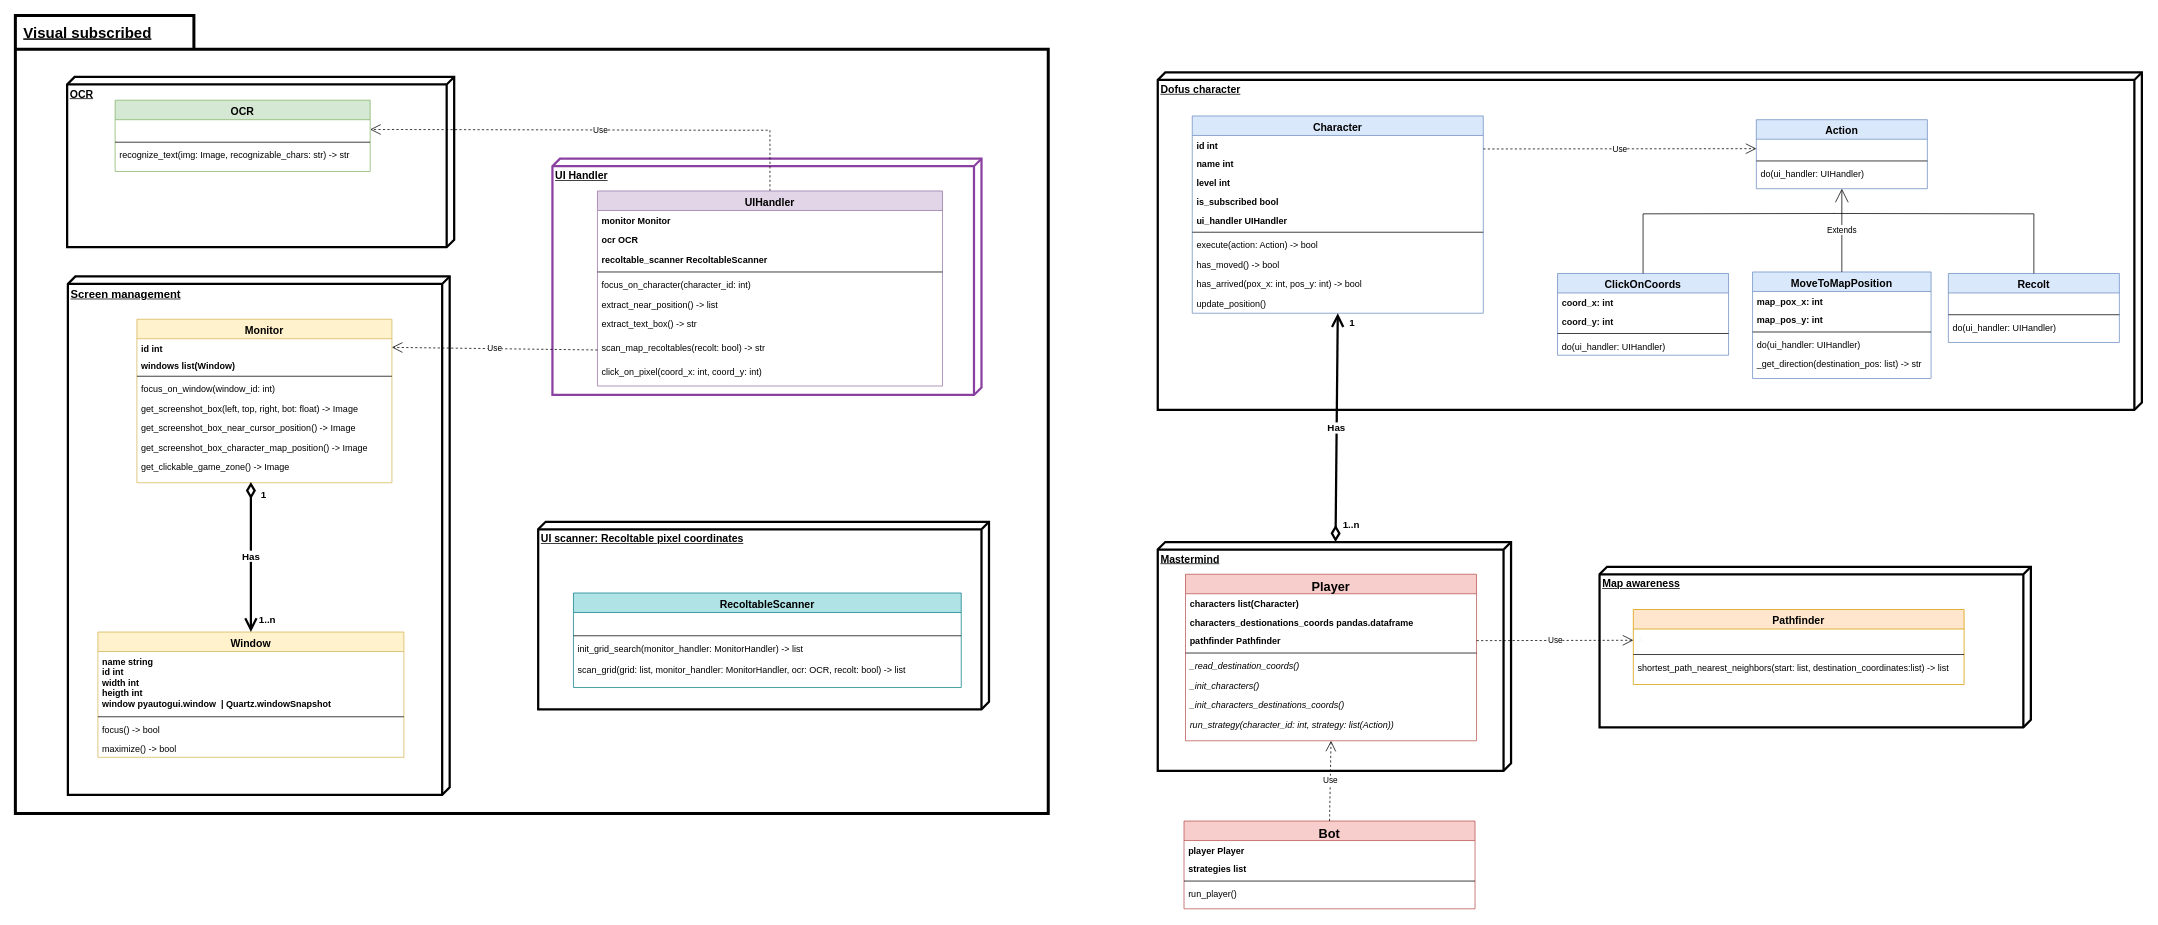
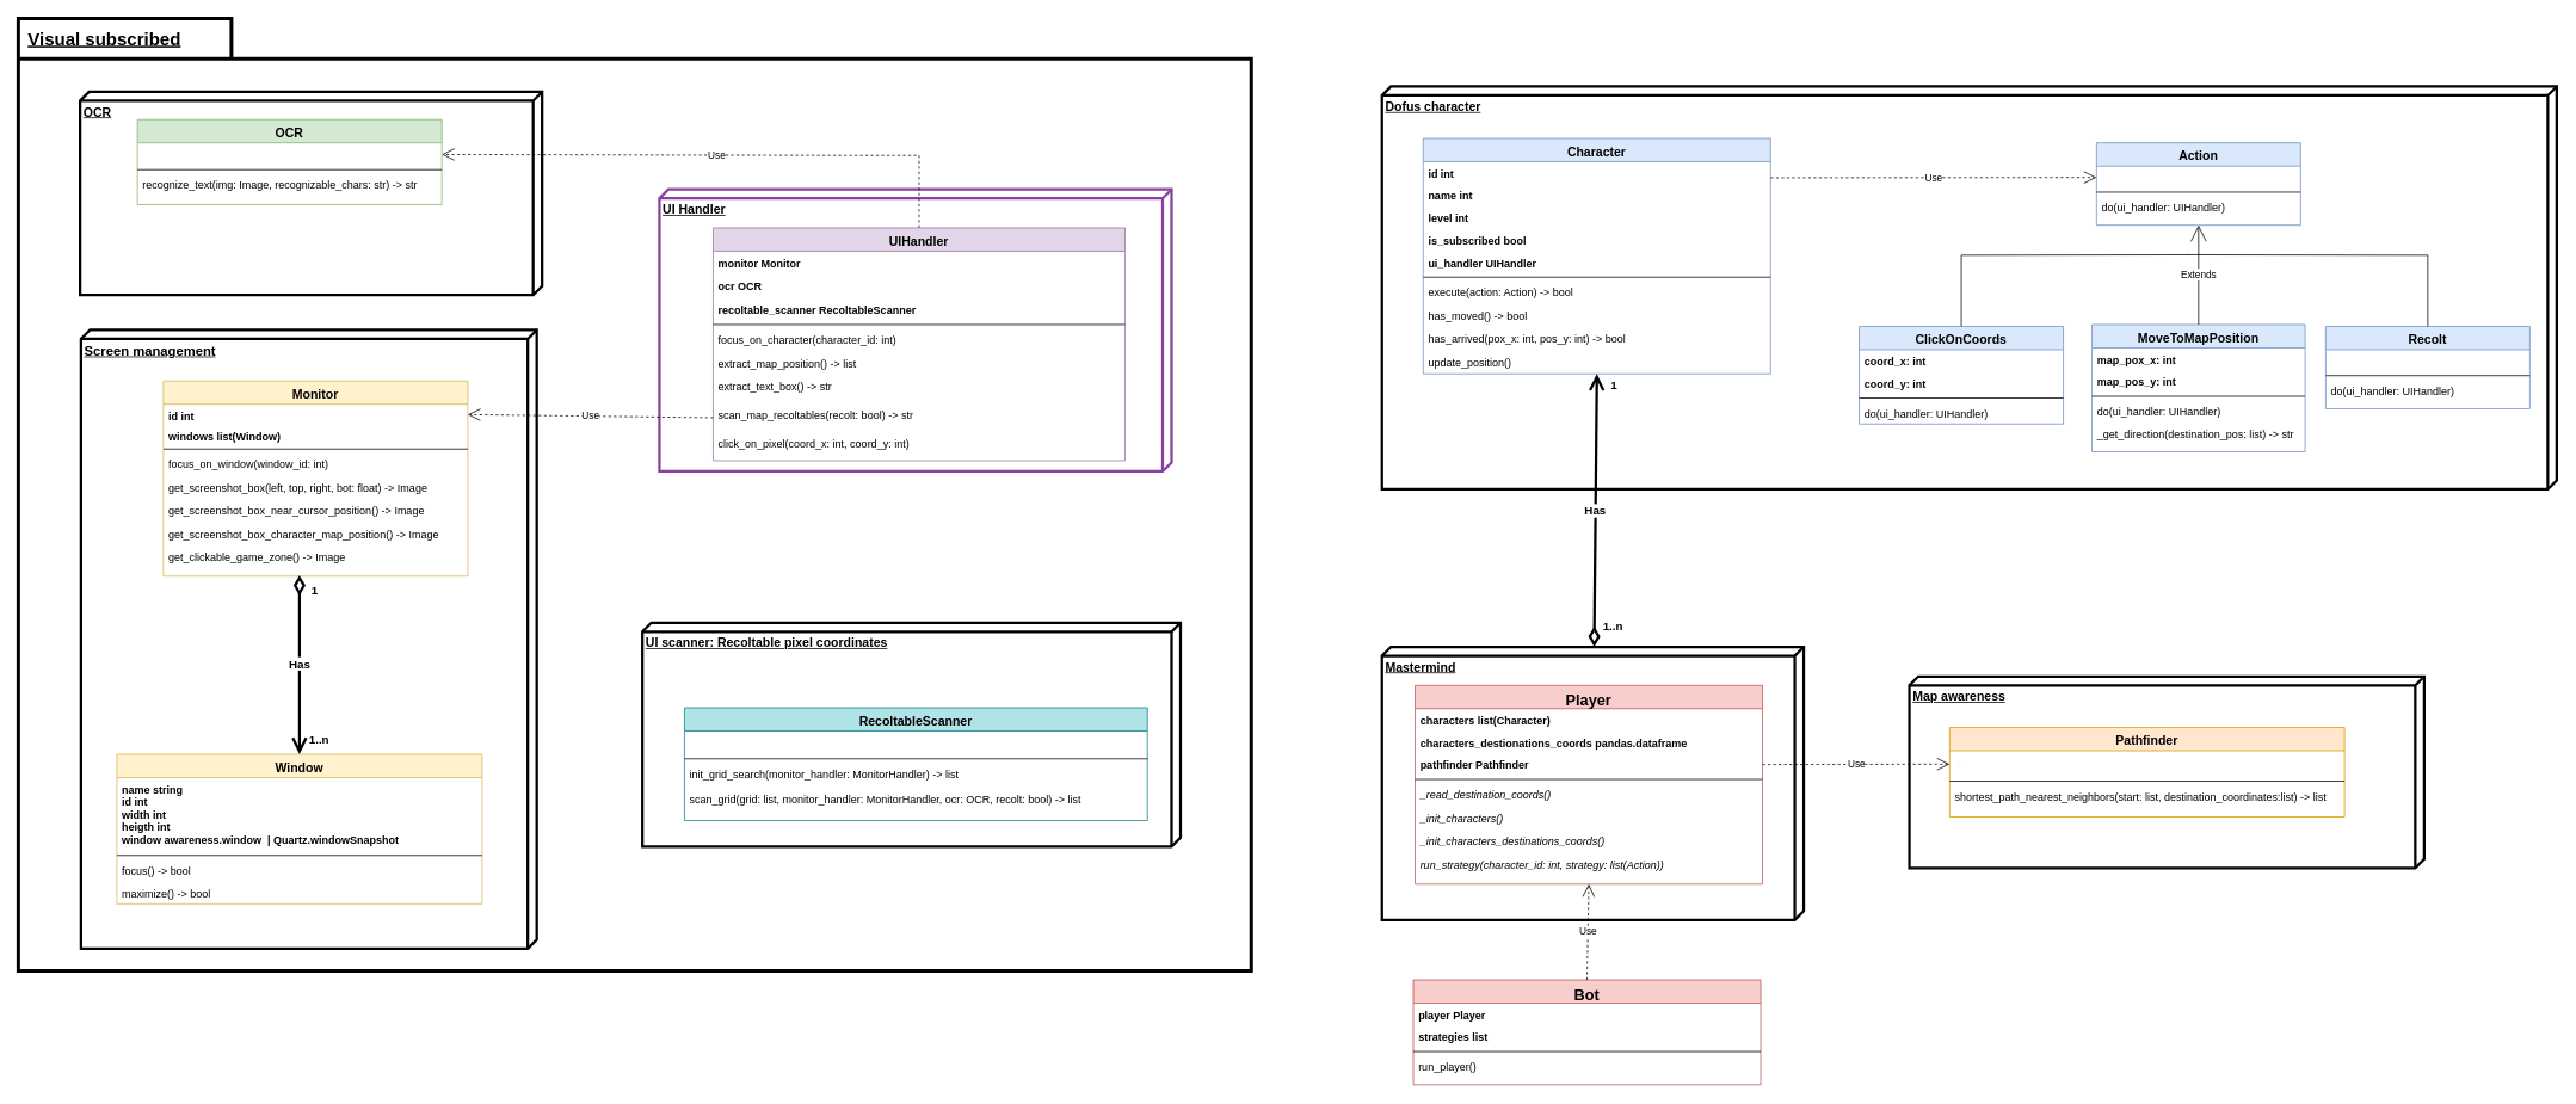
- <mxCell id="51" value="extract_near_position() -&gt; list" style="text;align=left;verticalAlign=top;spacingLeft=4;spacingRight=4;overflow=hidden;rotatable=0;points=[[0,0.5],[1,0.5]];portConstraint=eastwest;" parent="45" vertex="1"><mxGeometry y="138" width="460" height="26" as="geometry" /></mxCell>
+ <mxCell id="51" value="extract_map_position() -&gt; list" style="text;align=left;verticalAlign=top;spacingLeft=4;spacingRight=4;overflow=hidden;rotatable=0;points=[[0,0.5],[1,0.5]];portConstraint=eastwest;" parent="45" vertex="1"><mxGeometry y="138" width="460" height="26" as="geometry" /></mxCell>
- <mxCell id="23" value="name string&#10;id int&#10;width int&#10;heigth int&#10;window pyautogui.window  | Quartz.windowSnapshot " style="text;align=left;verticalAlign=top;spacingLeft=4;spacingRight=4;overflow=hidden;rotatable=0;points=[[0,0.5],[1,0.5]];portConstraint=eastwest;rounded=0;shadow=0;html=0;fontStyle=1" parent="22" vertex="1"><mxGeometry y="26" width="408" height="83" as="geometry" /></mxCell>
+ <mxCell id="23" value="name string&#10;id int&#10;width int&#10;heigth int&#10;window awareness.window  | Quartz.windowSnapshot " style="text;align=left;verticalAlign=top;spacingLeft=4;spacingRight=4;overflow=hidden;rotatable=0;points=[[0,0.5],[1,0.5]];portConstraint=eastwest;rounded=0;shadow=0;html=0;fontStyle=1" parent="22" vertex="1"><mxGeometry y="26" width="408" height="83" as="geometry" /></mxCell>
